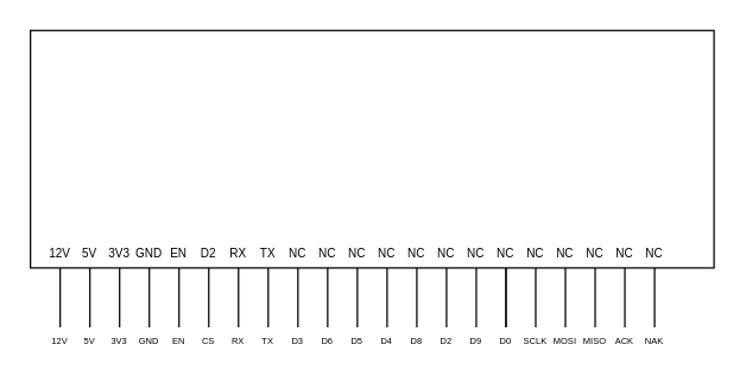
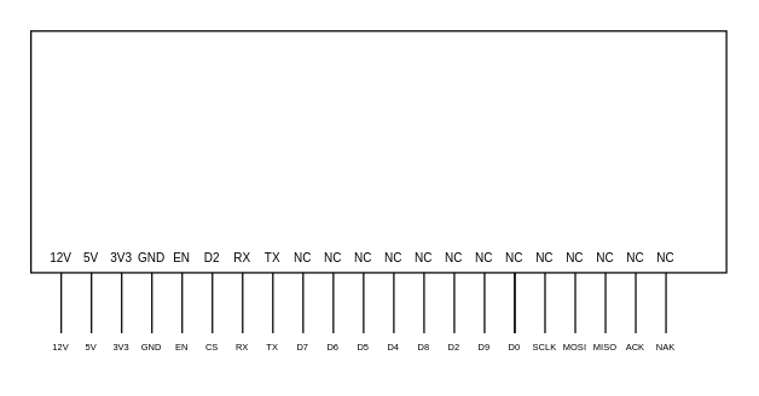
- <mxCell id="41" value="D3" style="text;html=1;strokeColor=none;fillColor=none;align=center;verticalAlign=middle;whiteSpace=wrap;rounded=0;fontSize=6;" vertex="1" parent="1"><mxGeometry x="190" y="220" width="20" height="20" as="geometry" /></mxCell>
+ <mxCell id="41" value="D7" style="text;html=1;strokeColor=none;fillColor=none;align=center;verticalAlign=middle;whiteSpace=wrap;rounded=0;fontSize=6;" vertex="1" parent="1"><mxGeometry x="190" y="220" width="20" height="20" as="geometry" /></mxCell>
